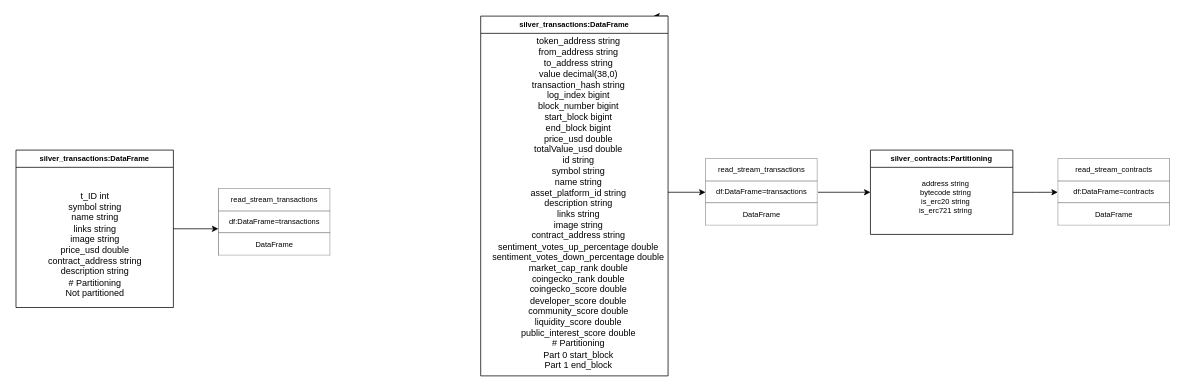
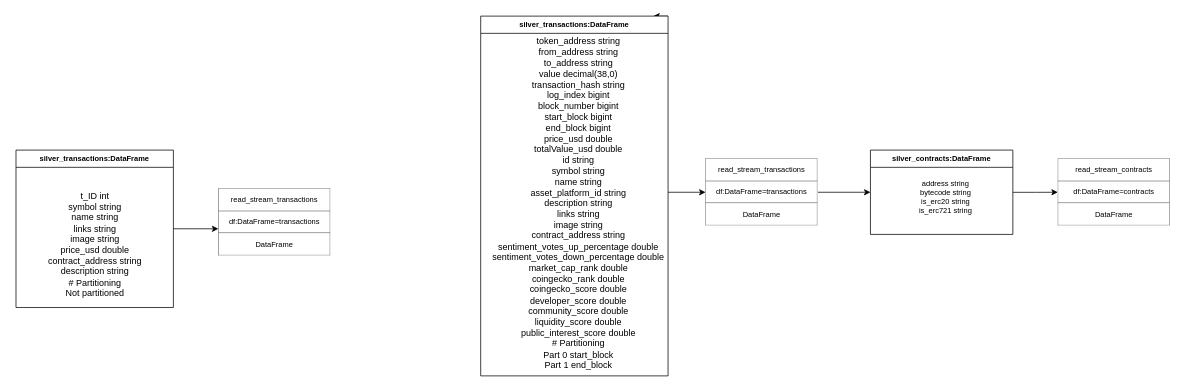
- <mxCell id="10" value="silver_contracts:Partitioning" style="swimlane;shadow=0;fontSize=10;" vertex="1" parent="1"><mxGeometry x="1160" y="199.75" width="190" height="112.5" as="geometry" /></mxCell>
+ <mxCell id="10" value="silver_contracts:DataFrame" style="swimlane;shadow=0;fontSize=10;" vertex="1" parent="1"><mxGeometry x="1160" y="199.75" width="190" height="112.5" as="geometry" /></mxCell>
